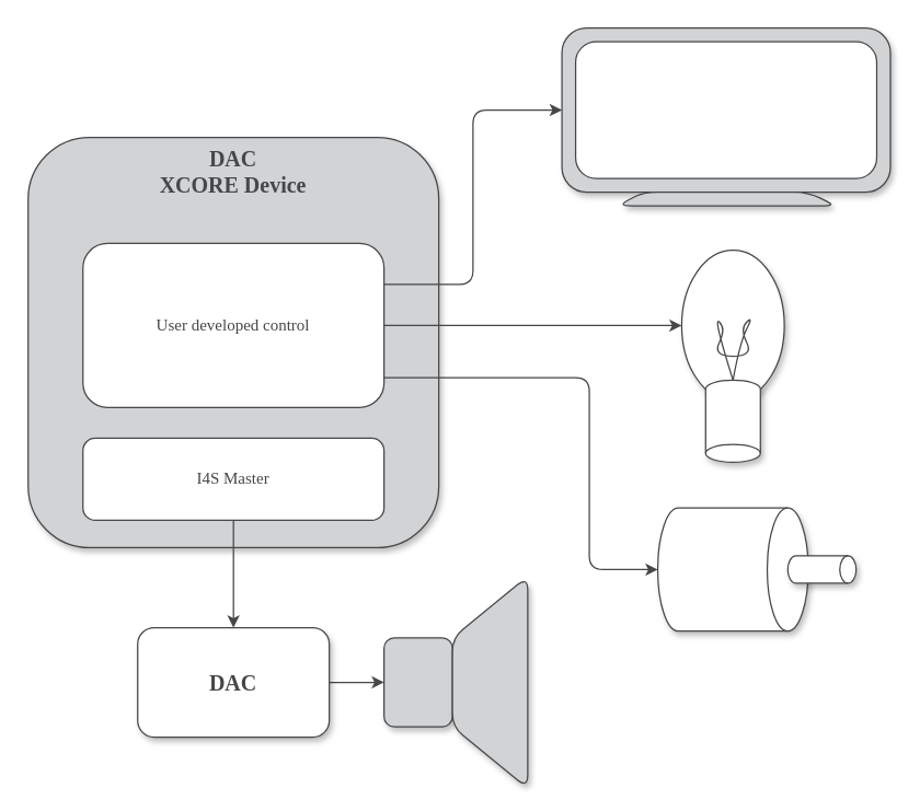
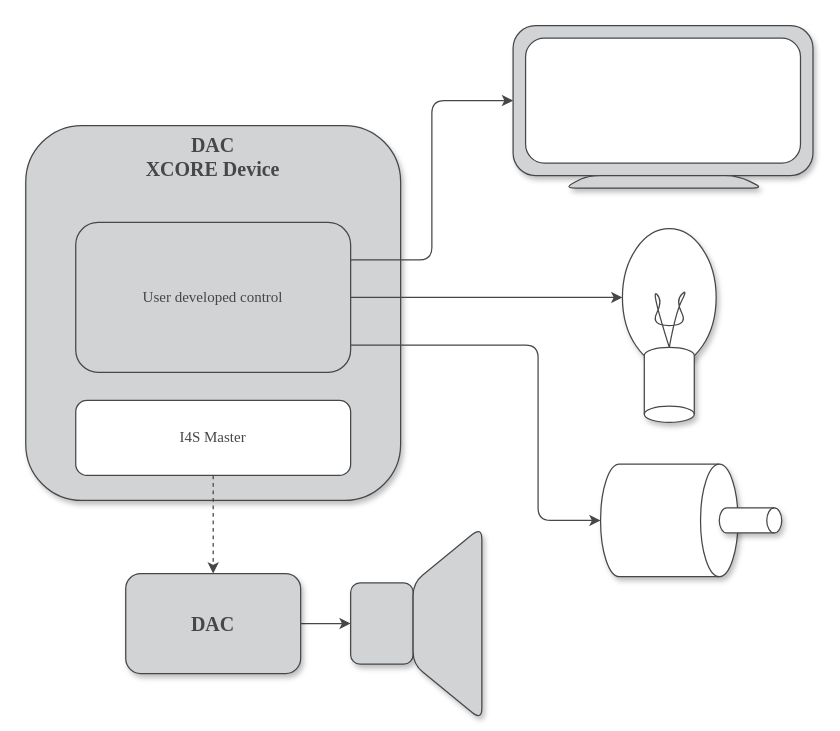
- <mxCell id="13" value="User developed control" style="rounded=1;whiteSpace=wrap;html=1;labelBackgroundColor=none;fillColor=#FFFFFF;strokeColor=#464749;fontColor=#464749;rotation=0;fontFamily=Arial Nova Light;" parent="1" vertex="1"><mxGeometry x="60" y="177.5" width="220" height="120" as="geometry" /></mxCell>
+ <mxCell id="13" value="User developed control" style="rounded=1;whiteSpace=wrap;html=1;labelBackgroundColor=none;fillColor=#d1d3d4;strokeColor=#464749;fontColor=#464749;rotation=0;fontFamily=Arial Nova Light;" parent="1" vertex="1"><mxGeometry x="60" y="177.5" width="220" height="120" as="geometry" /></mxCell>
- <mxCell id="8" style="edgeStyle=orthogonalEdgeStyle;rounded=1;orthogonalLoop=1;jettySize=auto;html=1;exitX=0.5;exitY=1;exitDx=0;exitDy=0;labelBackgroundColor=none;strokeColor=#464749;fontColor=default;fontFamily=Arial Nova Light;" parent="1" source="9" target="5" edge="1"><mxGeometry relative="1" as="geometry" /></mxCell>
+ <mxCell id="8" style="edgeStyle=orthogonalEdgeStyle;rounded=1;orthogonalLoop=1;jettySize=auto;html=1;exitX=0.5;exitY=1;exitDx=0;exitDy=0;labelBackgroundColor=none;strokeColor=#464749;fontColor=default;fontFamily=Arial Nova Light;dashed=1;" parent="1" source="9" target="5" edge="1"><mxGeometry relative="1" as="geometry" /></mxCell>
- <mxCell id="5" value="DAC" style="rounded=1;whiteSpace=wrap;html=1;fontSize=16;labelBackgroundColor=none;fillColor=#FFFFFF;strokeColor=#464749;fontColor=#464749;rotation=0;shadow=1;fontFamily=Arial Nova Light;fontStyle=1" parent="1" vertex="1"><mxGeometry x="100" y="458.5" width="140" height="80" as="geometry" /></mxCell>
+ <mxCell id="5" value="DAC" style="rounded=1;whiteSpace=wrap;html=1;fontSize=16;labelBackgroundColor=none;fillColor=#d1d3d4;strokeColor=#464749;fontColor=#464749;rotation=0;shadow=1;fontFamily=Arial Nova Light;fontStyle=1;" parent="1" vertex="1"><mxGeometry x="100" y="458.5" width="140" height="80" as="geometry" /></mxCell>
